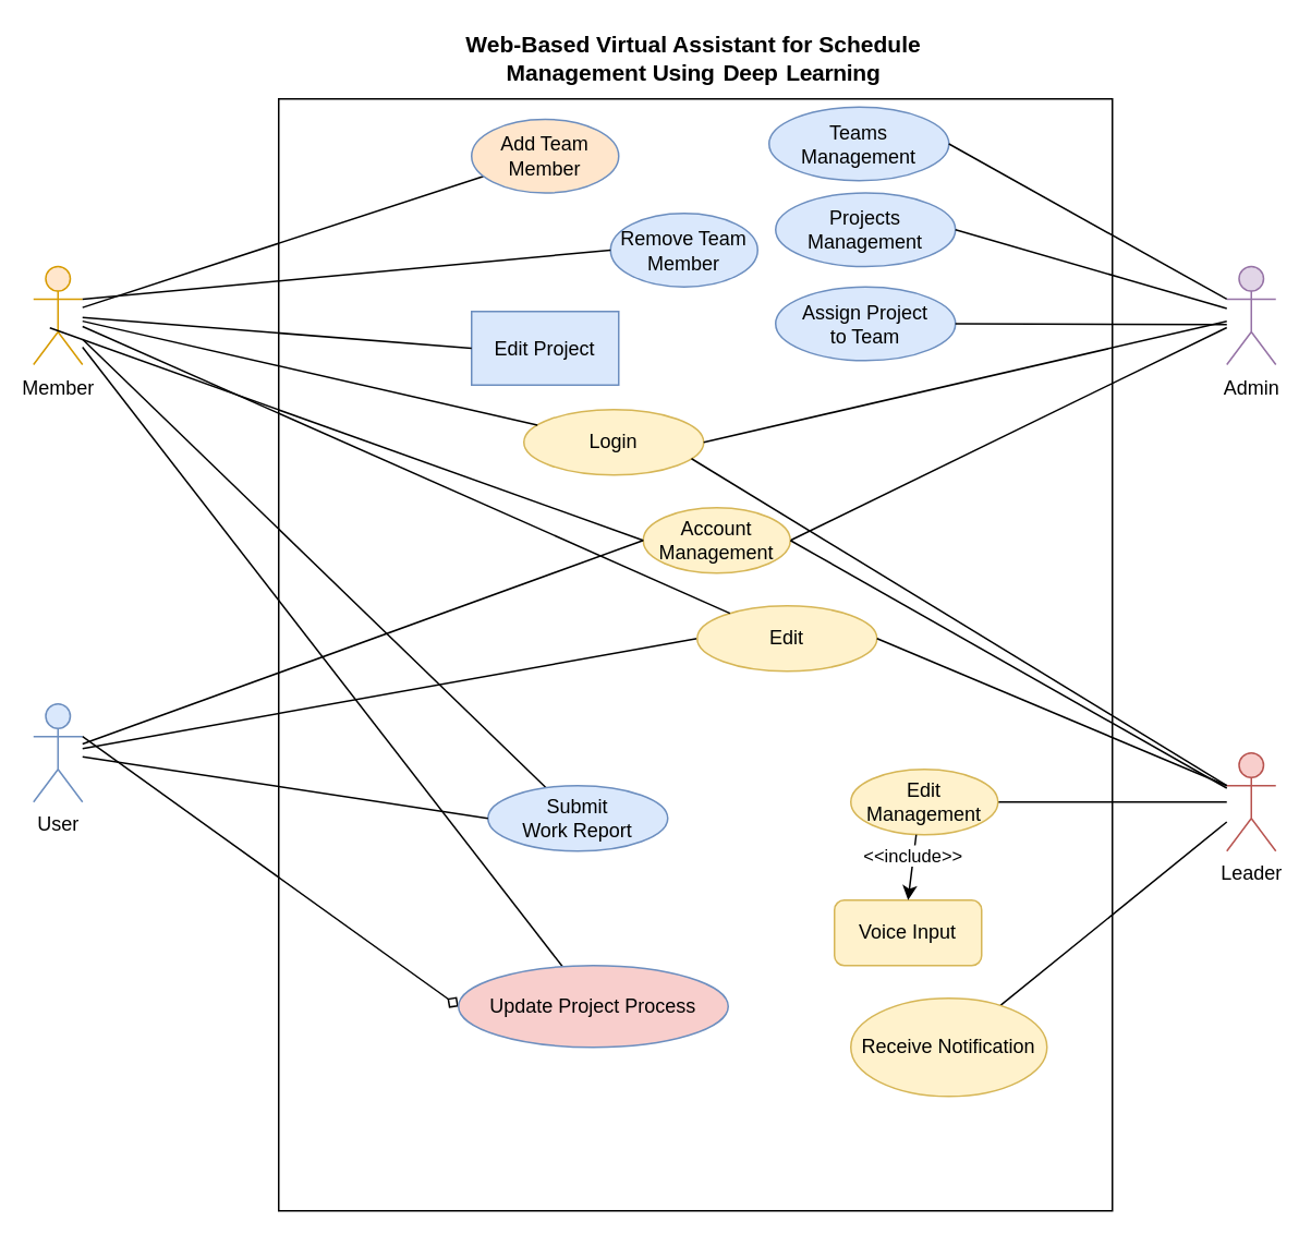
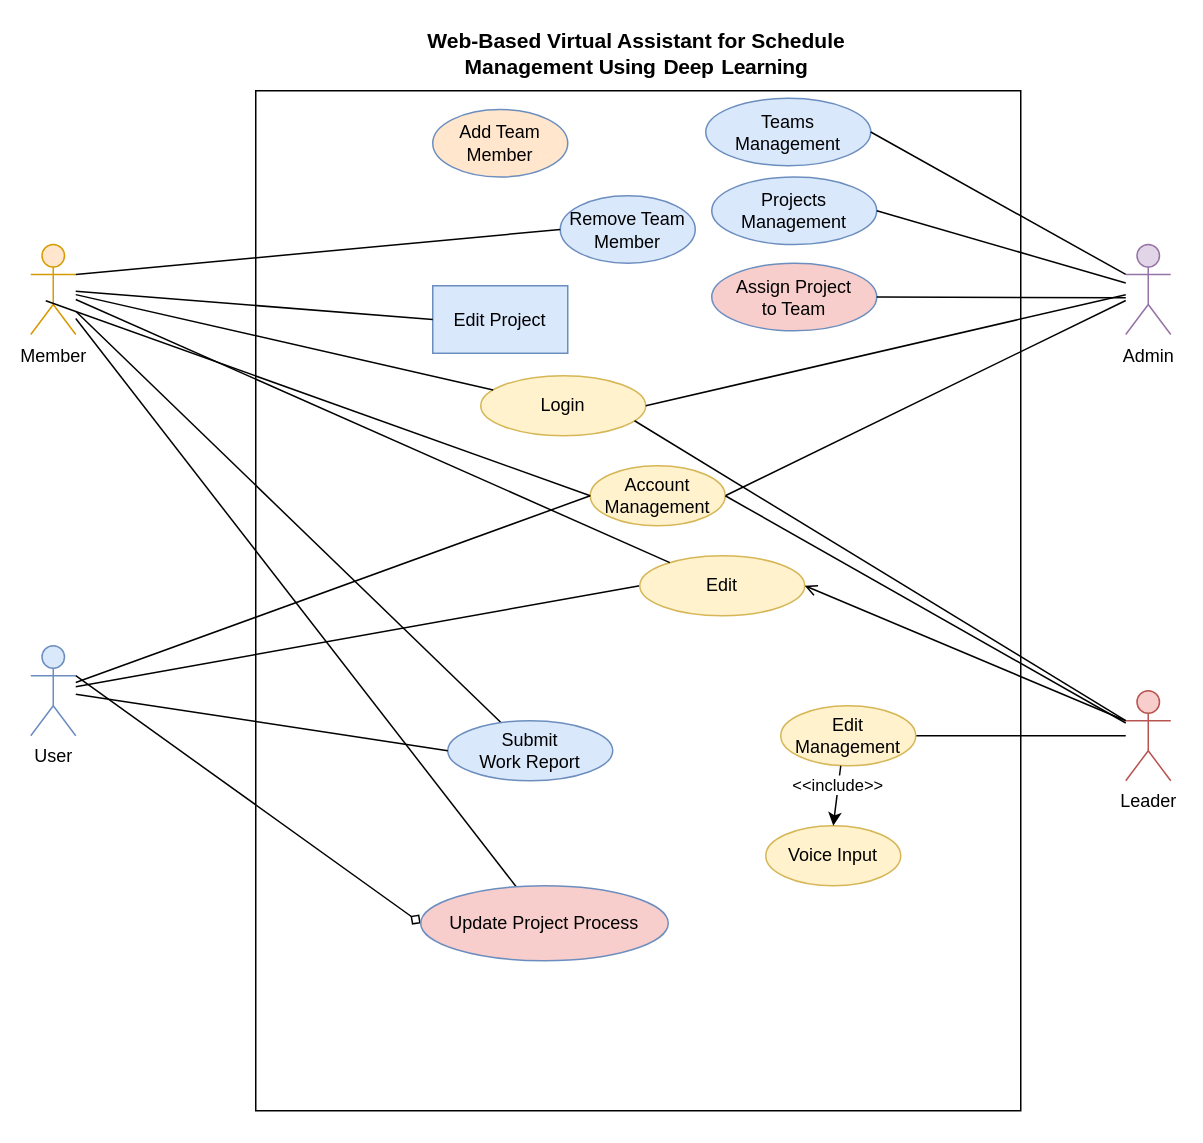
- <mxCell id="20" style="rounded=0;orthogonalLoop=1;jettySize=auto;html=1;endArrow=none;endFill=0;" parent="1" source="21" target="24" edge="1"><mxGeometry relative="1" as="geometry" /></mxCell>
- <mxCell id="44" value="&lt;div&gt;Assign Project&lt;/div&gt;&lt;div&gt;to Team&lt;br&gt;&lt;/div&gt;" style="ellipse;whiteSpace=wrap;html=1;fillColor=#dae8fc;strokeColor=#6c8ebf;" parent="1" vertex="1"><mxGeometry x="474" y="175" width="110" height="45" as="geometry" /></mxCell>
+ <mxCell id="44" value="&lt;div&gt;Assign Project&lt;/div&gt;&lt;div&gt;to Team&lt;br&gt;&lt;/div&gt;" style="ellipse;whiteSpace=wrap;html=1;fillColor=#f8cecc;strokeColor=#6c8ebf;" parent="1" vertex="1"><mxGeometry x="474" y="175" width="110" height="45" as="geometry" /></mxCell>
- <mxCell id="12" value="" style="endArrow=none;html=1;rounded=0;entryX=1;entryY=0.5;entryDx=0;entryDy=0;exitX=0;exitY=0.333;exitDx=0;exitDy=0;exitPerimeter=0;" parent="1" source="10" target="7" edge="1"><mxGeometry width="50" height="50" relative="1" as="geometry"><mxPoint x="450" y="310" as="sourcePoint" /><mxPoint x="500" y="260" as="targetPoint" /></mxGeometry></mxCell>
+ <mxCell id="12" value="" style="endArrow=open;html=1;rounded=0;entryX=1;entryY=0.5;entryDx=0;entryDy=0;exitX=0;exitY=0.333;exitDx=0;exitDy=0;exitPerimeter=0;" parent="1" source="10" target="7" edge="1"><mxGeometry width="50" height="50" relative="1" as="geometry"><mxPoint x="450" y="310" as="sourcePoint" /><mxPoint x="500" y="260" as="targetPoint" /></mxGeometry></mxCell>
- <mxCell id="9" style="rounded=0;orthogonalLoop=1;jettySize=auto;html=1;endArrow=none;endFill=0;" parent="1" source="10" target="26" edge="1"><mxGeometry relative="1" as="geometry" /></mxCell>
- <mxCell id="27" value="Voice Input" style="whiteSpace=wrap;html=1;fillColor=#fff2cc;strokeColor=#d6b656;rounded=1;" parent="1" vertex="1"><mxGeometry x="510" y="550" width="90" height="40" as="geometry" /></mxCell>
+ <mxCell id="27" value="Voice Input" style="ellipse;whiteSpace=wrap;html=1;fillColor=#fff2cc;strokeColor=#d6b656;" parent="1" vertex="1"><mxGeometry x="510" y="550" width="90" height="40" as="geometry" /></mxCell>
- <mxCell id="26" value="Receive Notification" style="ellipse;whiteSpace=wrap;html=1;fillColor=#fff2cc;strokeColor=#d6b656;" parent="1" vertex="1"><mxGeometry x="520" y="610" width="120" height="60" as="geometry" /></mxCell>
